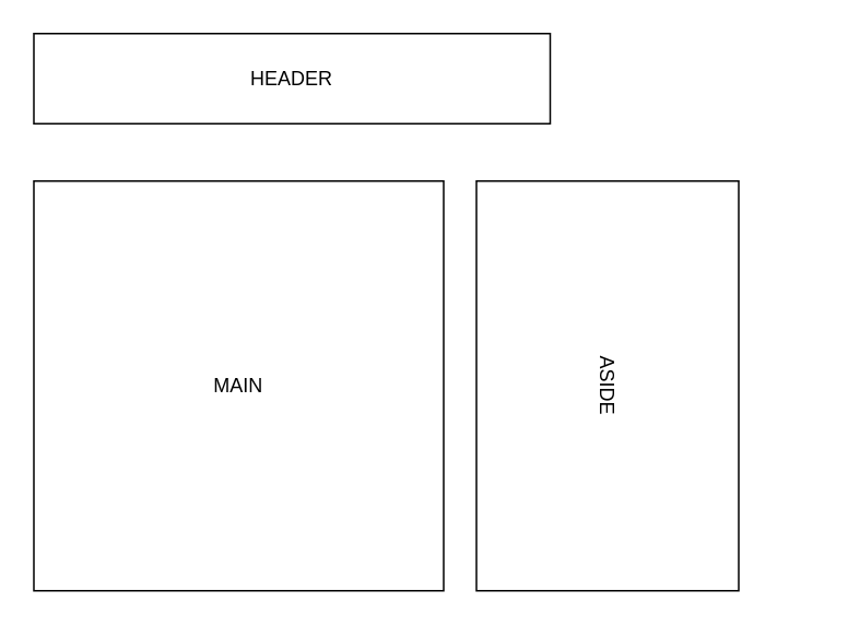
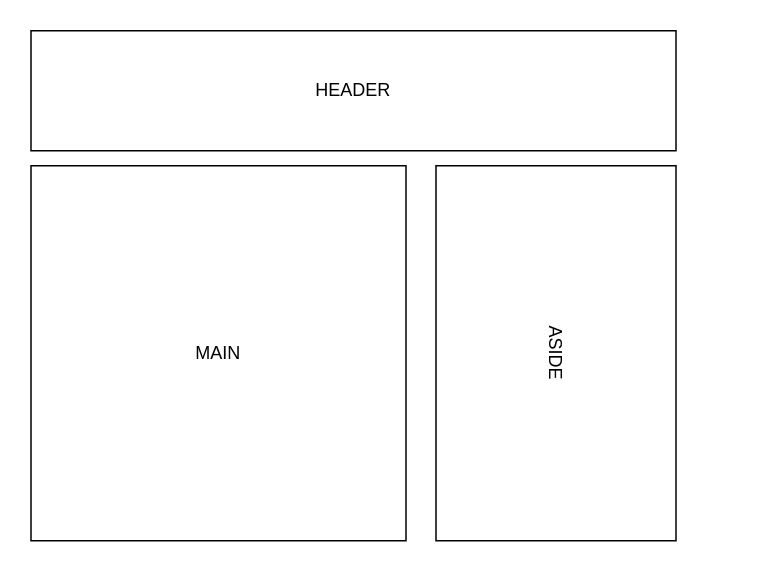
- <mxCell id="2" value="HEADER" style="rounded=0;whiteSpace=wrap;html=1;" vertex="1" parent="1"><mxGeometry x="20" y="20" width="315" height="55" as="geometry" /></mxCell>
+ <mxCell id="2" value="HEADER" style="rounded=0;whiteSpace=wrap;html=1;" vertex="1" parent="1"><mxGeometry x="20" y="20" width="430" height="80" as="geometry" /></mxCell>
